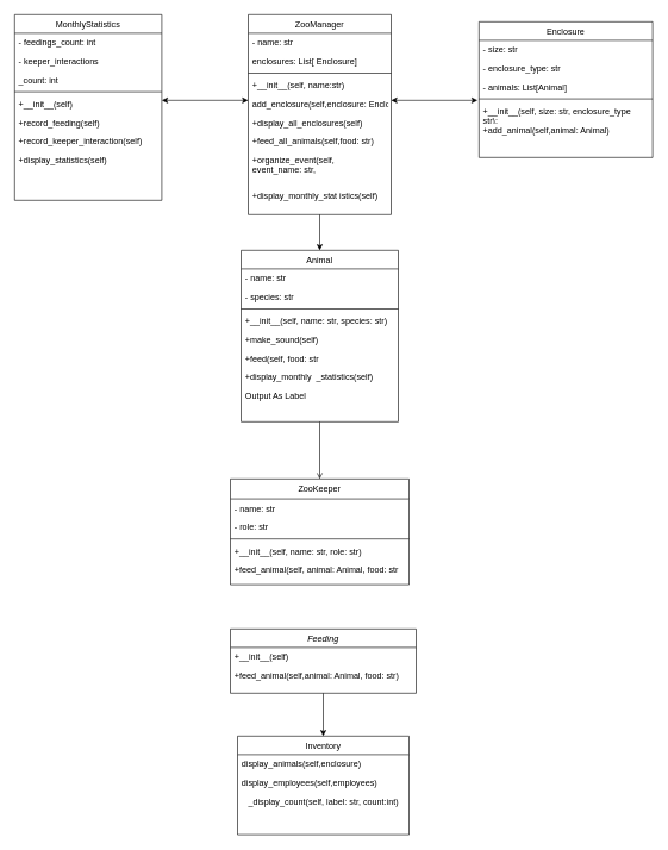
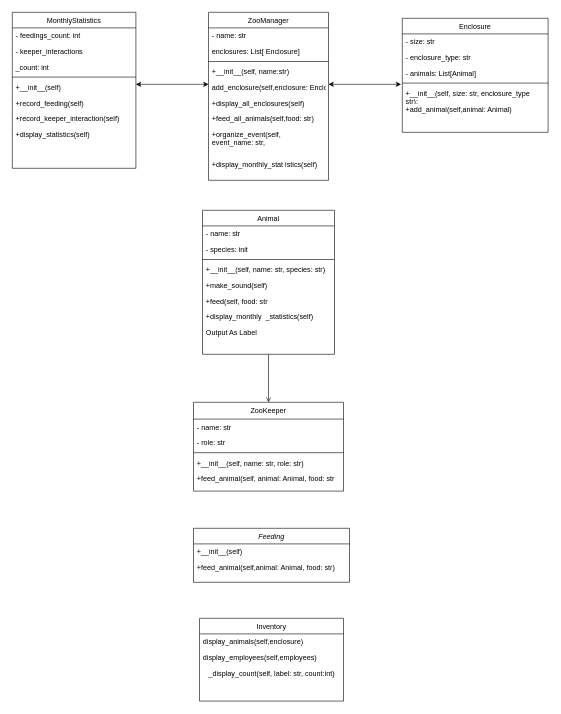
- <mxCell id="43" style="edgeStyle=none;rounded=0;orthogonalLoop=1;jettySize=auto;html=1;exitX=0.5;exitY=1;exitDx=0;exitDy=0;entryX=0.5;entryY=0;entryDx=0;entryDy=0;" edge="1" parent="1" source="44" target="25"><mxGeometry relative="1" as="geometry" /></mxCell>
- <mxCell id="27" value="- species: str" style="text;align=left;verticalAlign=top;spacingLeft=4;spacingRight=4;overflow=hidden;rotatable=0;points=[[0,0.5],[1,0.5]];portConstraint=eastwest;rounded=0;shadow=0;html=0;" vertex="1" parent="25"><mxGeometry y="52" width="220" height="26" as="geometry" /></mxCell>
+ <mxCell id="27" value="- species: init" style="text;align=left;verticalAlign=top;spacingLeft=4;spacingRight=4;overflow=hidden;rotatable=0;points=[[0,0.5],[1,0.5]];portConstraint=eastwest;rounded=0;shadow=0;html=0;" vertex="1" parent="25"><mxGeometry y="52" width="220" height="26" as="geometry" /></mxCell>
- <mxCell id="2" style="edgeStyle=none;rounded=0;orthogonalLoop=1;jettySize=auto;html=1;exitX=0.5;exitY=1;exitDx=0;exitDy=0;entryX=0.5;entryY=0;entryDx=0;entryDy=0;" edge="1" parent="1" source="3" target="6"><mxGeometry relative="1" as="geometry" /></mxCell>
